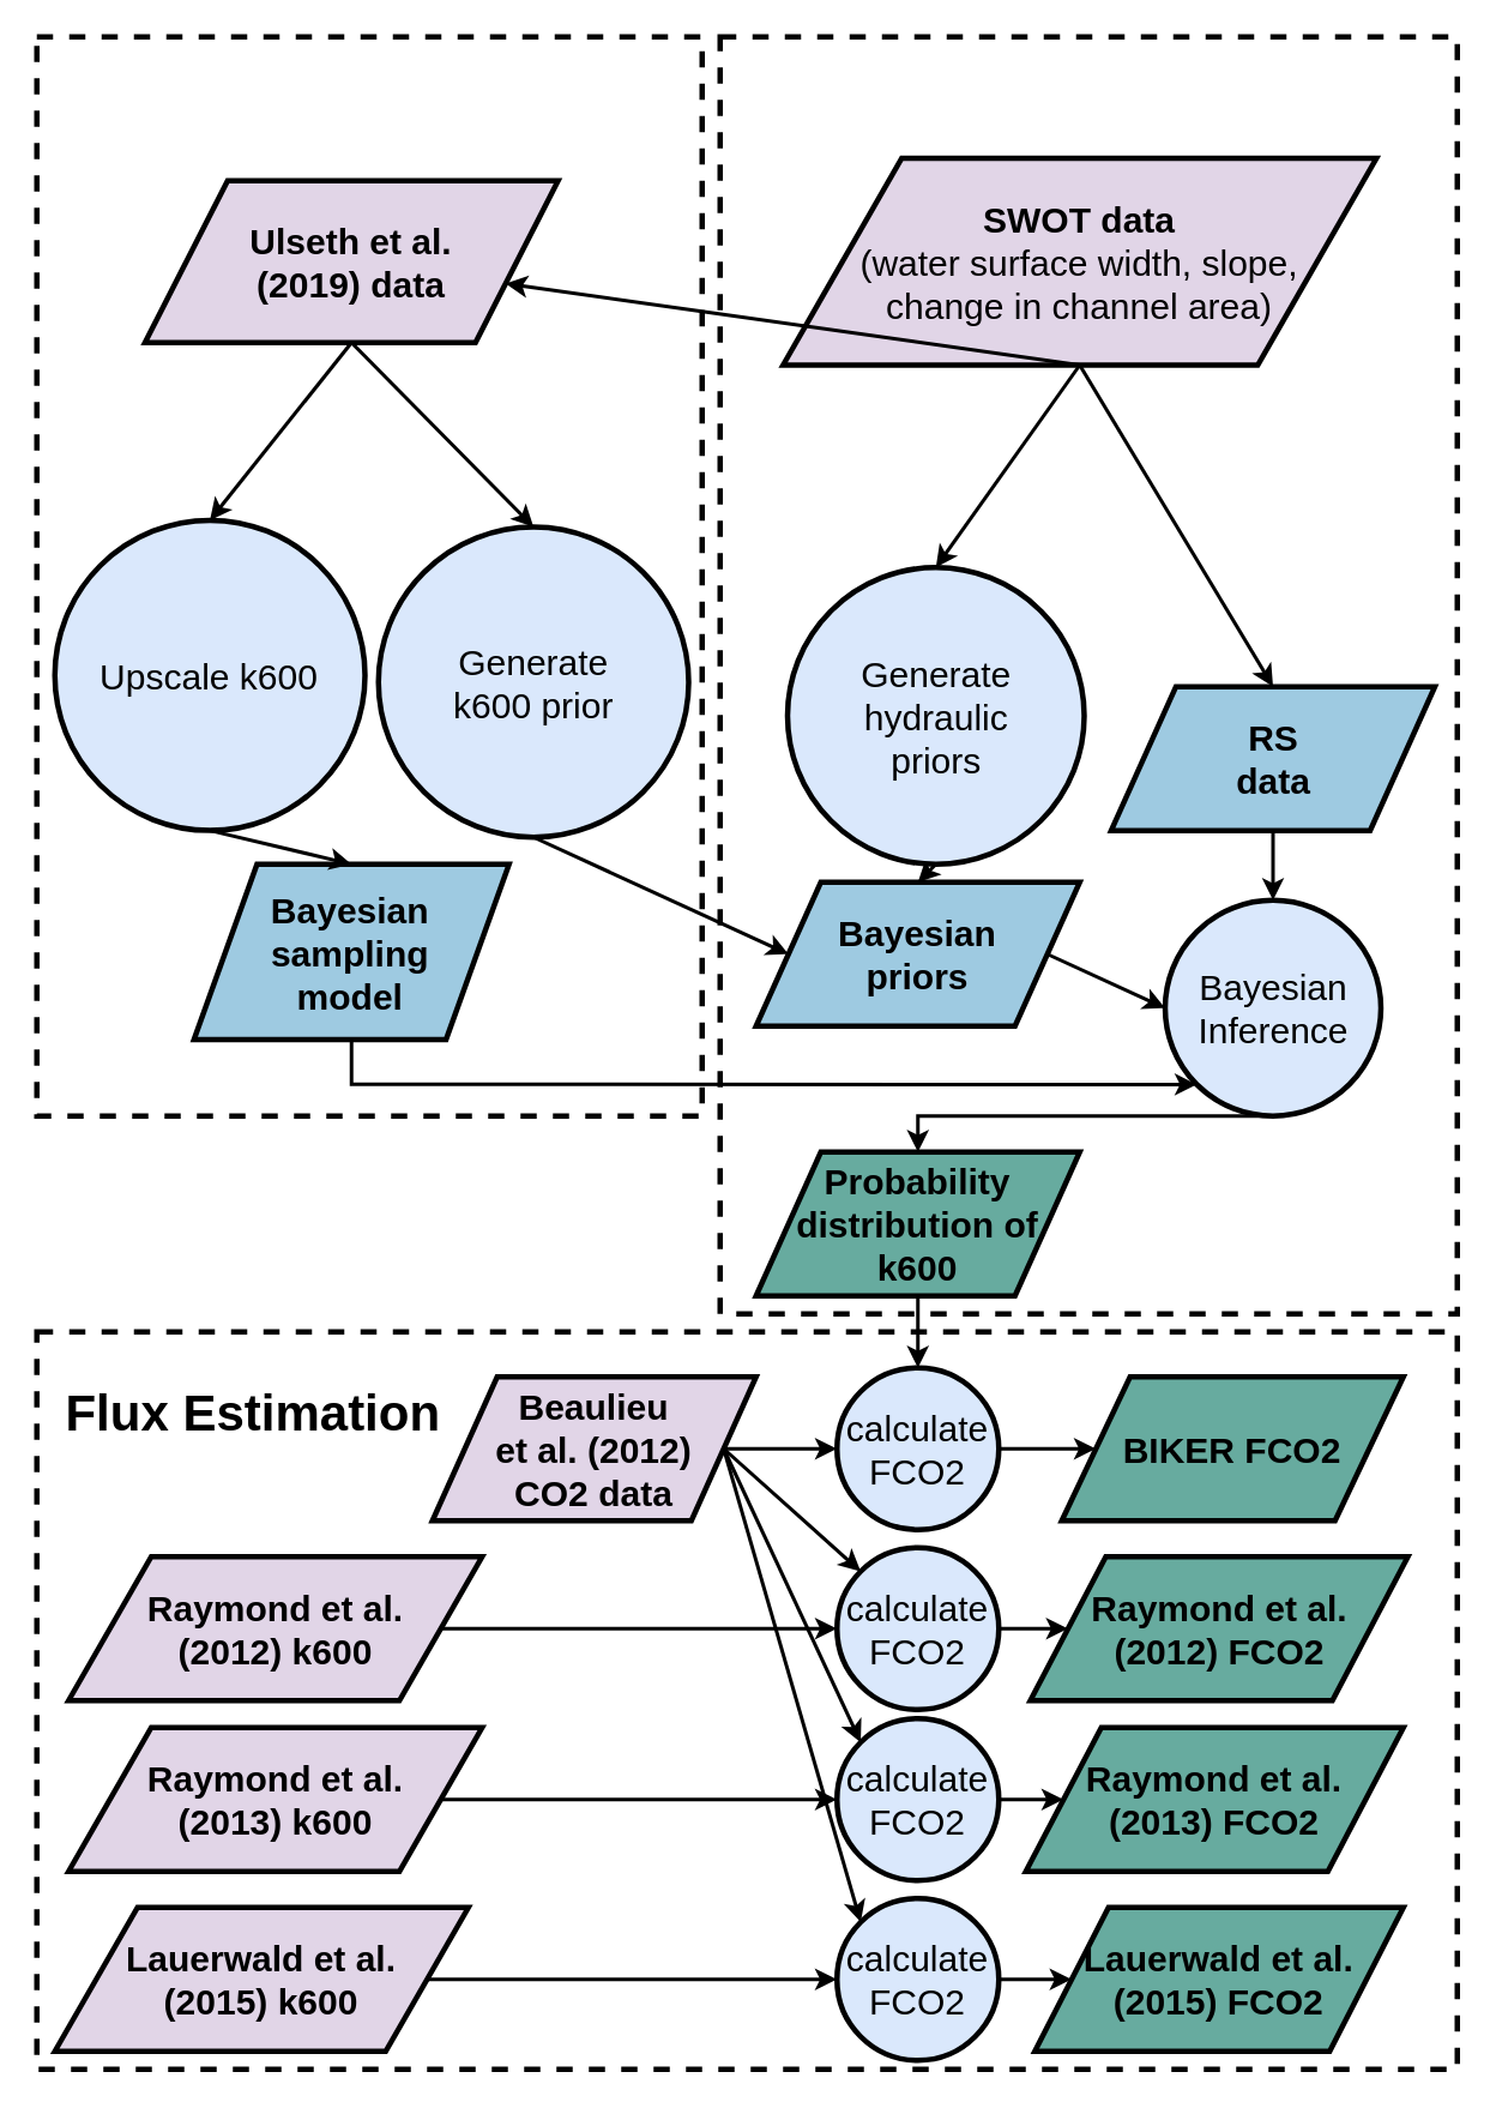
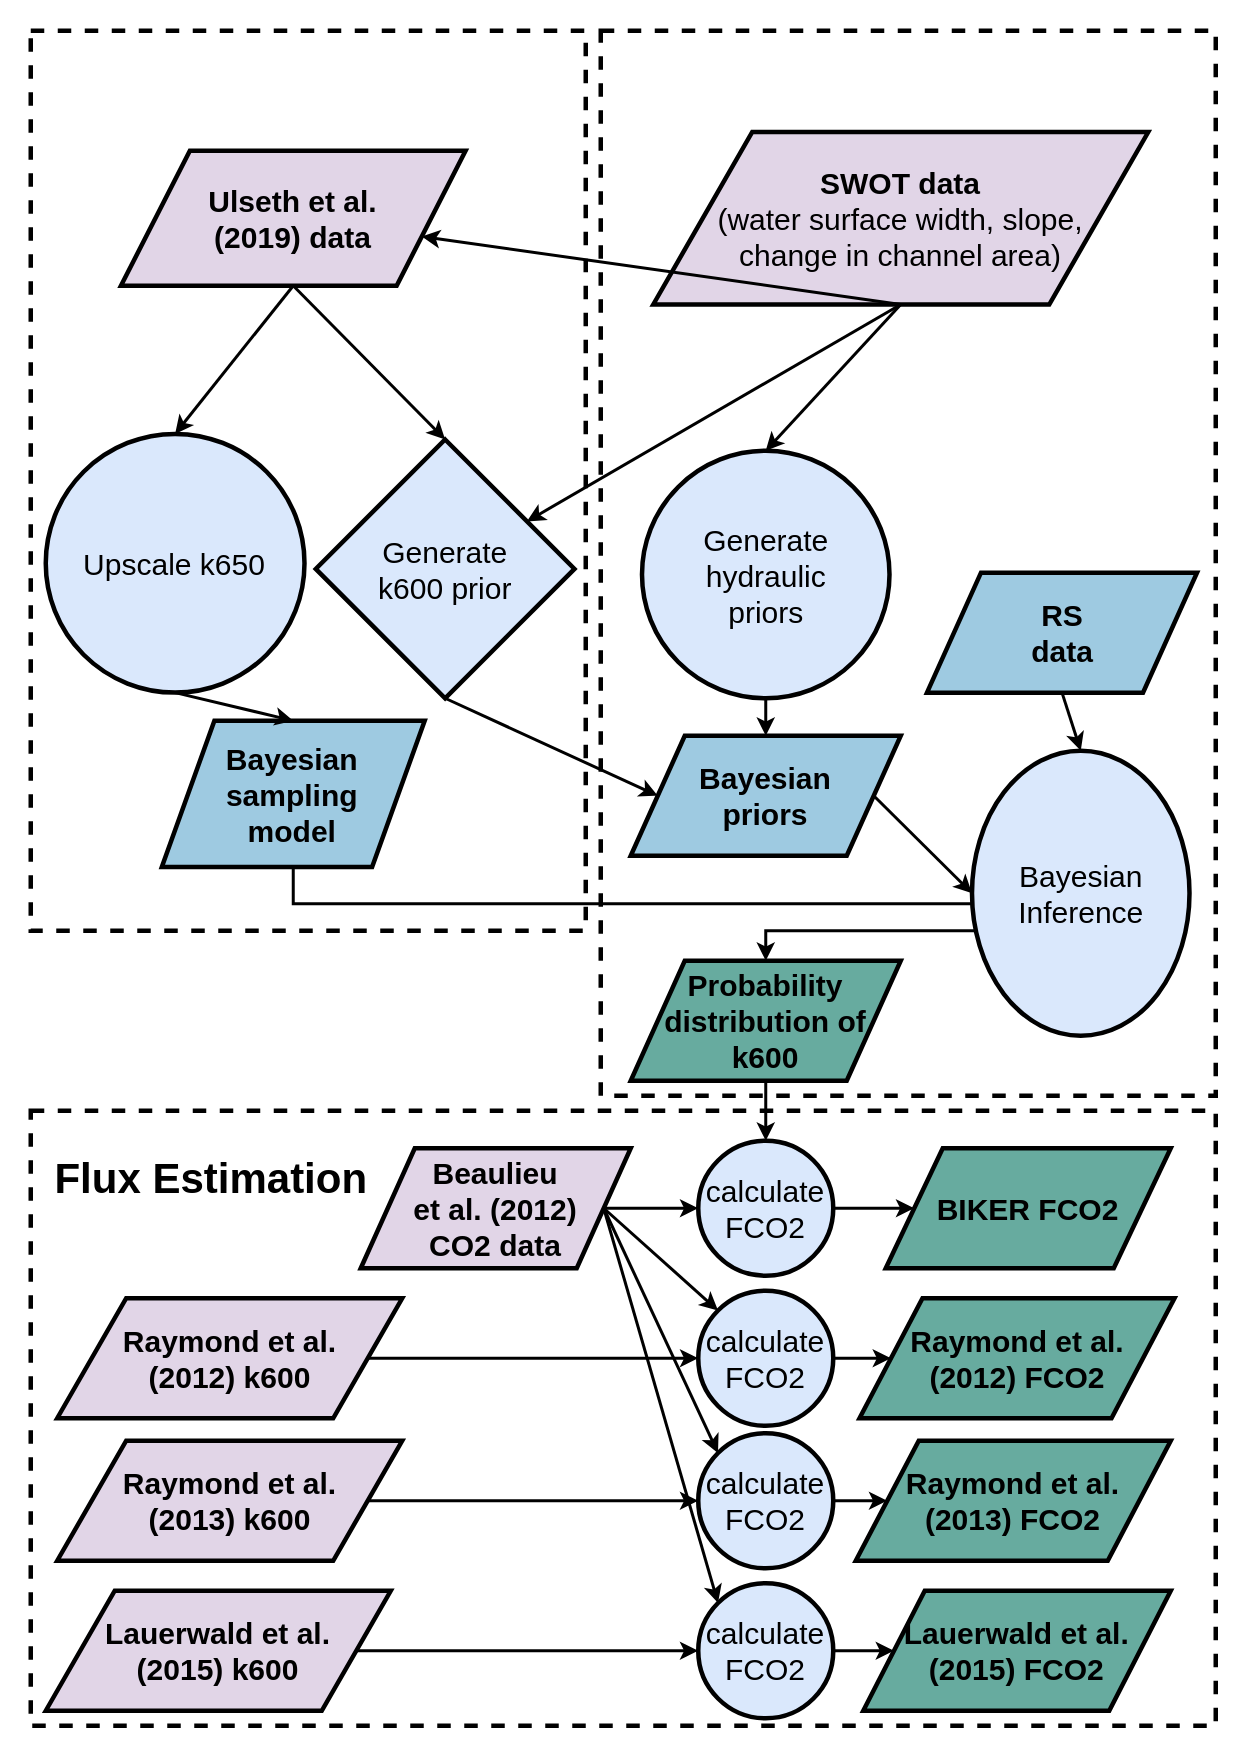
- <mxCell id="12" style="rounded=0;orthogonalLoop=1;jettySize=auto;html=1;exitX=0.5;exitY=1;exitDx=0;exitDy=0;entryX=0.5;entryY=0;entryDx=0;entryDy=0;endArrow=classic;endFill=1;strokeWidth=2;" parent="1" source="13" target="30" edge="1"><mxGeometry relative="1" as="geometry" /></mxCell>
+ <mxCell id="12" style="rounded=0;orthogonalLoop=1;jettySize=auto;html=1;exitX=0.5;exitY=1;exitDx=0;exitDy=0;endArrow=classic;endFill=1;strokeWidth=2;" parent="1" source="13" target="44" edge="1"><mxGeometry relative="1" as="geometry" /></mxCell>
- <mxCell id="45" value="Upscale k600" style="ellipse;whiteSpace=wrap;html=1;aspect=fixed;fontSize=20;strokeWidth=3;fillColor=#dae8fc;strokeColor=#000000;" parent="1" vertex="1"><mxGeometry x="30" y="288.76" width="172.49" height="172.49" as="geometry" /></mxCell>
+ <mxCell id="45" value="Upscale k650" style="ellipse;whiteSpace=wrap;html=1;aspect=fixed;fontSize=20;strokeWidth=3;fillColor=#dae8fc;strokeColor=#000000;" parent="1" vertex="1"><mxGeometry x="30" y="288.76" width="172.49" height="172.49" as="geometry" /></mxCell>
- <mxCell id="44" value="Generate&lt;br&gt;k600 prior" style="ellipse;whiteSpace=wrap;html=1;aspect=fixed;fontSize=20;strokeWidth=3;fillColor=#dae8fc;strokeColor=#000000;" parent="1" vertex="1"><mxGeometry x="210" y="292.5" width="172.5" height="172.5" as="geometry" /></mxCell>
+ <mxCell id="44" value="Generate&lt;br&gt;k600 prior" style="rhombus;whiteSpace=wrap;html=1;aspect=fixed;fontSize=20;strokeWidth=3;fillColor=#dae8fc;strokeColor=#000000;" parent="1" vertex="1"><mxGeometry x="210" y="292.5" width="172.5" height="172.5" as="geometry" /></mxCell>
- <mxCell id="19" value="Generate hydraulic&lt;br&gt;priors" style="ellipse;whiteSpace=wrap;html=1;aspect=fixed;fontSize=20;strokeWidth=3;fillColor=#dae8fc;strokeColor=#000000;" parent="1" vertex="1"><mxGeometry x="437.5" y="315" width="165" height="165" as="geometry" /></mxCell>
+ <mxCell id="19" value="Generate hydraulic&lt;br&gt;priors" style="ellipse;whiteSpace=wrap;html=1;aspect=fixed;fontSize=20;strokeWidth=3;fillColor=#dae8fc;strokeColor=#000000;" parent="1" vertex="1"><mxGeometry x="427.5" y="300" width="165" height="165" as="geometry" /></mxCell>
- <mxCell id="17" value="&lt;font style=&quot;font-size: 20px&quot;&gt;Bayesian Inference&lt;/font&gt;" style="ellipse;whiteSpace=wrap;html=1;aspect=fixed;fontSize=20;strokeWidth=3;fillColor=#dae8fc;strokeColor=#000000;" parent="1" vertex="1"><mxGeometry x="647.5" y="500" width="120" height="120" as="geometry" /></mxCell>
+ <mxCell id="17" value="&lt;font style=&quot;font-size: 20px&quot;&gt;Bayesian Inference&lt;/font&gt;" style="ellipse;whiteSpace=wrap;html=1;aspect=fixed;fontSize=20;strokeWidth=3;fillColor=#dae8fc;strokeColor=#000000;" parent="1" vertex="1"><mxGeometry x="647.5" y="500" width="145" height="190" as="geometry" /></mxCell>
